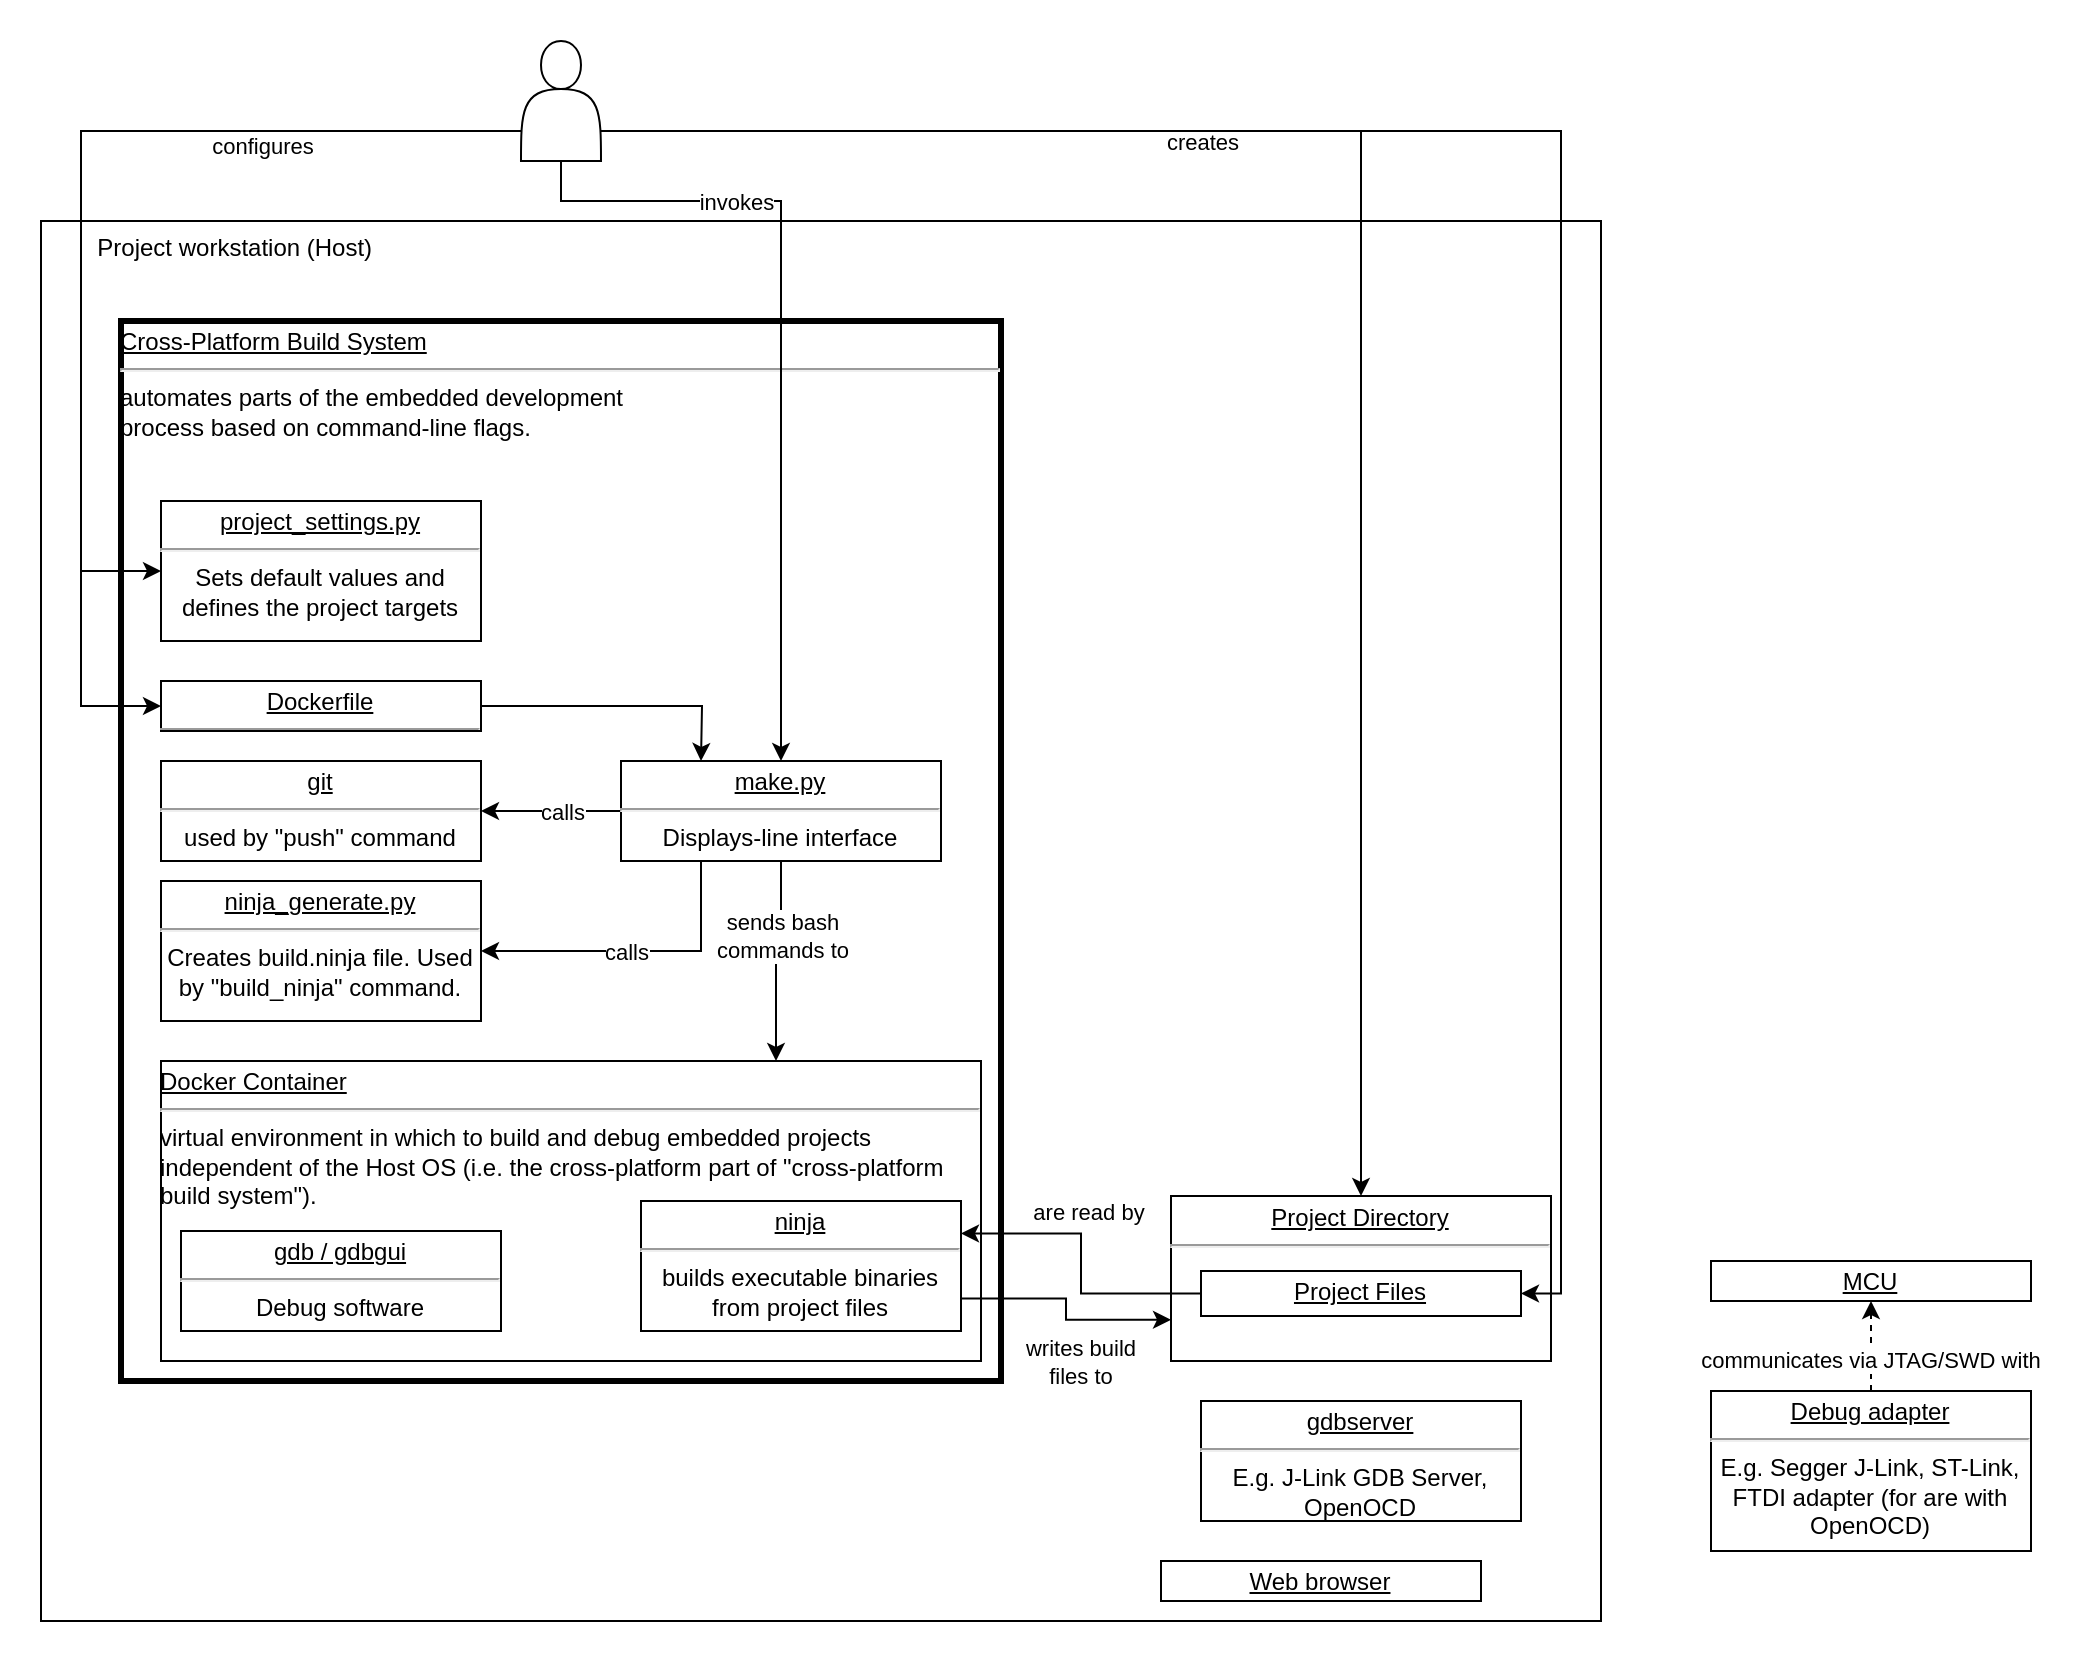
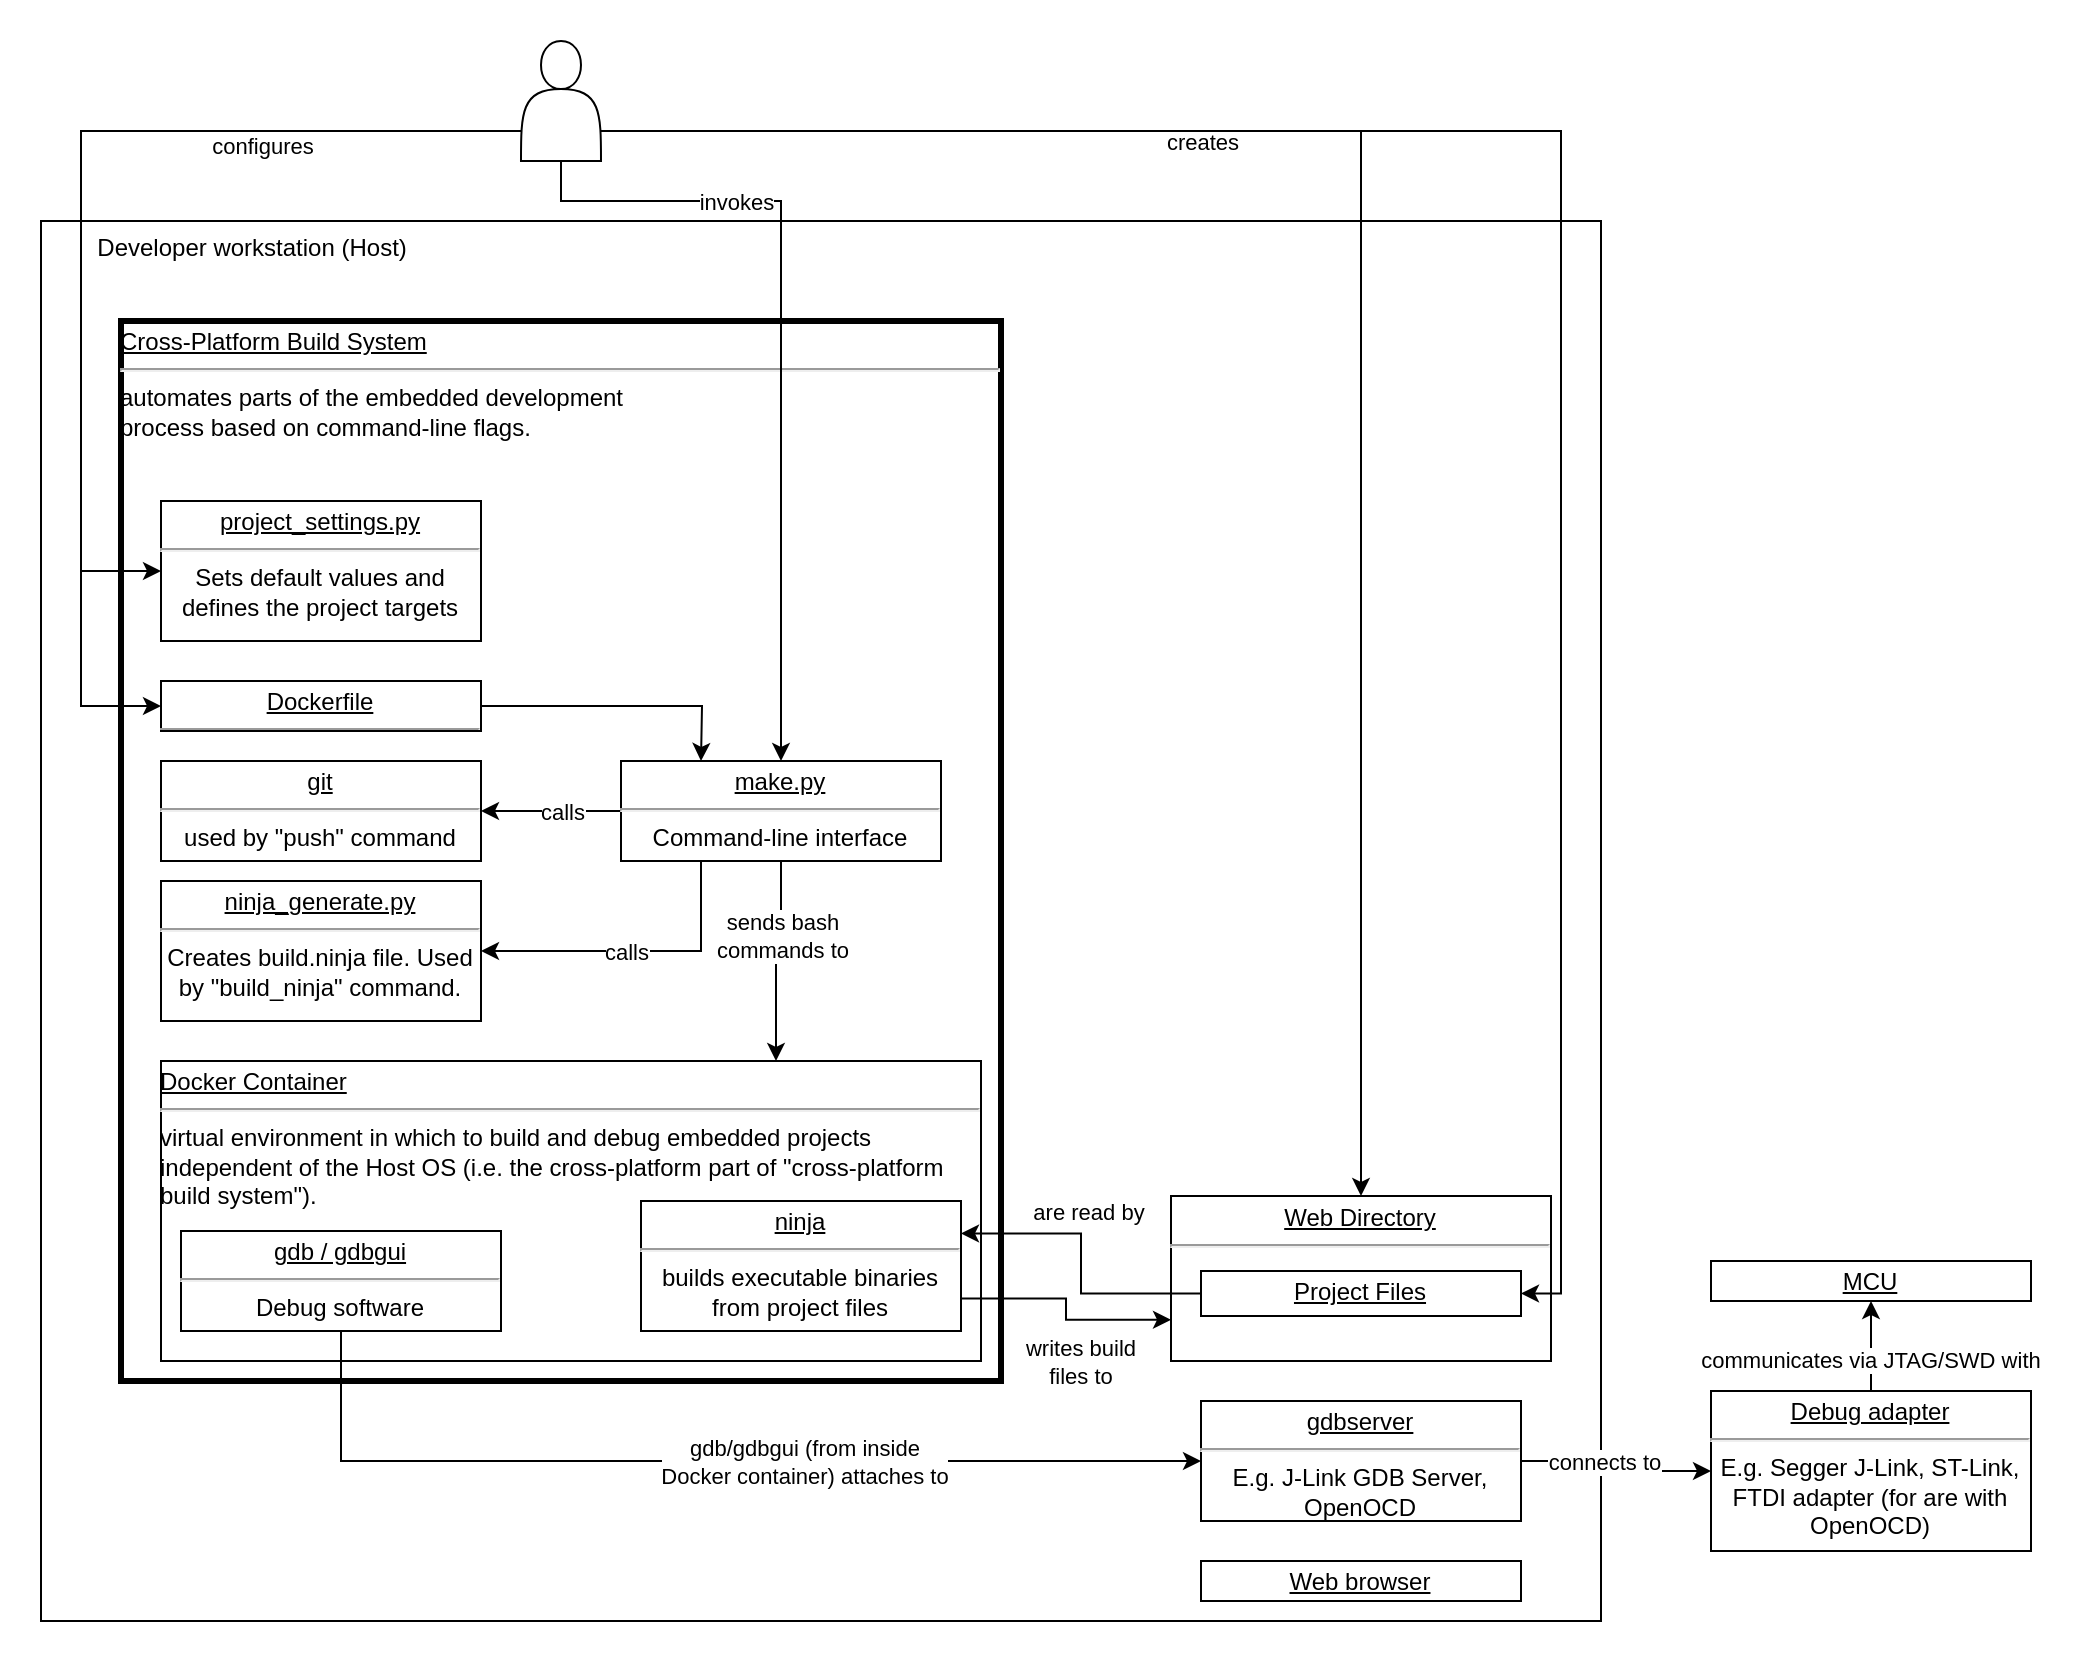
- <mxCell id="2" value="&lt;div&gt;&amp;nbsp;&amp;nbsp;&amp;nbsp;&amp;nbsp;&amp;nbsp;&amp;nbsp;&amp;nbsp; Project workstation (Host)&lt;br&gt;&lt;/div&gt;" style="rounded=0;whiteSpace=wrap;html=1;align=left;verticalAlign=top;" parent="1" vertex="1"><mxGeometry x="20" y="110" width="780" height="700" as="geometry" /></mxCell>
+ <mxCell id="2" value="&lt;div&gt;&amp;nbsp;&amp;nbsp;&amp;nbsp;&amp;nbsp;&amp;nbsp;&amp;nbsp;&amp;nbsp; Developer workstation (Host)&lt;br&gt;&lt;/div&gt;" style="rounded=0;whiteSpace=wrap;html=1;align=left;verticalAlign=top;" parent="1" vertex="1"><mxGeometry x="20" y="110" width="780" height="700" as="geometry" /></mxCell>
- <mxCell id="35" value="&lt;p style=&quot;margin: 4px 0px 0px; text-decoration: underline;&quot;&gt;make.py&lt;br&gt;&lt;/p&gt;&lt;hr&gt;&lt;div&gt;Displays-line interface&lt;br&gt;&lt;/div&gt;" style="verticalAlign=top;align=center;overflow=fill;fontSize=12;fontFamily=Helvetica;html=1;whiteSpace=wrap;" vertex="1" parent="1"><mxGeometry x="310" y="380" width="160" height="50" as="geometry" /></mxCell>
+ <mxCell id="35" value="&lt;p style=&quot;margin: 4px 0px 0px; text-decoration: underline;&quot;&gt;make.py&lt;br&gt;&lt;/p&gt;&lt;hr&gt;&lt;div&gt;Command-line interface&lt;br&gt;&lt;/div&gt;" style="verticalAlign=top;align=center;overflow=fill;fontSize=12;fontFamily=Helvetica;html=1;whiteSpace=wrap;" vertex="1" parent="1"><mxGeometry x="310" y="380" width="160" height="50" as="geometry" /></mxCell>
- <mxCell id="12" value="&lt;p style=&quot;margin: 4px 0px 0px; text-decoration: underline;&quot;&gt;Project Directory&lt;br&gt;&lt;/p&gt;&lt;hr&gt;&lt;div&gt;&lt;br&gt;&lt;/div&gt;" style="verticalAlign=top;align=center;overflow=fill;fontSize=12;fontFamily=Helvetica;html=1;whiteSpace=wrap;" vertex="1" parent="1"><mxGeometry x="585" y="597.5" width="190" height="82.5" as="geometry" /></mxCell>
+ <mxCell id="12" value="&lt;p style=&quot;margin: 4px 0px 0px; text-decoration: underline;&quot;&gt;Web Directory&lt;br&gt;&lt;/p&gt;&lt;hr&gt;&lt;div&gt;&lt;br&gt;&lt;/div&gt;" style="verticalAlign=top;align=center;overflow=fill;fontSize=12;fontFamily=Helvetica;html=1;whiteSpace=wrap;" vertex="1" parent="1"><mxGeometry x="585" y="597.5" width="190" height="82.5" as="geometry" /></mxCell>
- <mxCell id="18" style="edgeStyle=orthogonalEdgeStyle;rounded=0;orthogonalLoop=1;jettySize=auto;html=1;exitX=0.5;exitY=0;exitDx=0;exitDy=0;entryX=0.5;entryY=1;entryDx=0;entryDy=0;dashed=1;" parent="1" source="20" target="21" edge="1"><mxGeometry relative="1" as="geometry" /></mxCell>
+ <mxCell id="18" style="edgeStyle=orthogonalEdgeStyle;rounded=0;orthogonalLoop=1;jettySize=auto;html=1;exitX=0.5;exitY=0;exitDx=0;exitDy=0;entryX=0.5;entryY=1;entryDx=0;entryDy=0;" parent="1" source="20" target="21" edge="1"><mxGeometry relative="1" as="geometry" /></mxCell>
+ <mxCell id="40" style="edgeStyle=orthogonalEdgeStyle;rounded=0;orthogonalLoop=1;jettySize=auto;html=1;exitX=0.5;exitY=1;exitDx=0;exitDy=0;entryX=0;entryY=0.5;entryDx=0;entryDy=0;" edge="1" parent="1" source="28" target="17"><mxGeometry relative="1" as="geometry" /></mxCell>
+ <mxCell id="41" value="&lt;div&gt;gdb/gdbgui (from inside &lt;br&gt;&lt;/div&gt;&lt;div&gt;Docker container) attaches to&lt;/div&gt;" style="edgeLabel;html=1;align=center;verticalAlign=middle;resizable=0;points=[];" vertex="1" connectable="0" parent="40"><mxGeometry x="-0.026" y="-2" relative="1" as="geometry"><mxPoint x="55" y="-2" as="offset" /></mxGeometry></mxCell>
+ <mxCell id="15" style="edgeStyle=orthogonalEdgeStyle;rounded=0;orthogonalLoop=1;jettySize=auto;html=1;exitX=1;exitY=0.5;exitDx=0;exitDy=0;entryX=0;entryY=0.5;entryDx=0;entryDy=0;" parent="1" source="17" target="20" edge="1"><mxGeometry relative="1" as="geometry" /></mxCell>
+ <mxCell id="16" value="connects to" style="edgeLabel;html=1;align=center;verticalAlign=middle;resizable=0;points=[];" vertex="1" connectable="0" parent="15"><mxGeometry x="-0.242" y="1" relative="1" as="geometry"><mxPoint x="3" y="1" as="offset" /></mxGeometry></mxCell>
- <mxCell id="14" value="&lt;p style=&quot;margin: 4px 0px 0px; text-decoration: underline;&quot;&gt;Web browser&lt;br&gt;&lt;/p&gt;&lt;hr&gt;&lt;div&gt;Displays gdbgui instance.&lt;br&gt;&lt;/div&gt;" style="verticalAlign=top;align=center;overflow=fill;fontSize=12;fontFamily=Helvetica;html=1;whiteSpace=wrap;" parent="1" vertex="1"><mxGeometry x="580" y="780" width="160" height="20" as="geometry" /></mxCell>
+ <mxCell id="14" value="&lt;p style=&quot;margin: 4px 0px 0px; text-decoration: underline;&quot;&gt;Web browser&lt;br&gt;&lt;/p&gt;&lt;hr&gt;&lt;div&gt;Displays gdbgui instance.&lt;br&gt;&lt;/div&gt;" style="verticalAlign=top;align=center;overflow=fill;fontSize=12;fontFamily=Helvetica;html=1;whiteSpace=wrap;" parent="1" vertex="1"><mxGeometry x="600" y="780" width="160" height="20" as="geometry" /></mxCell>
